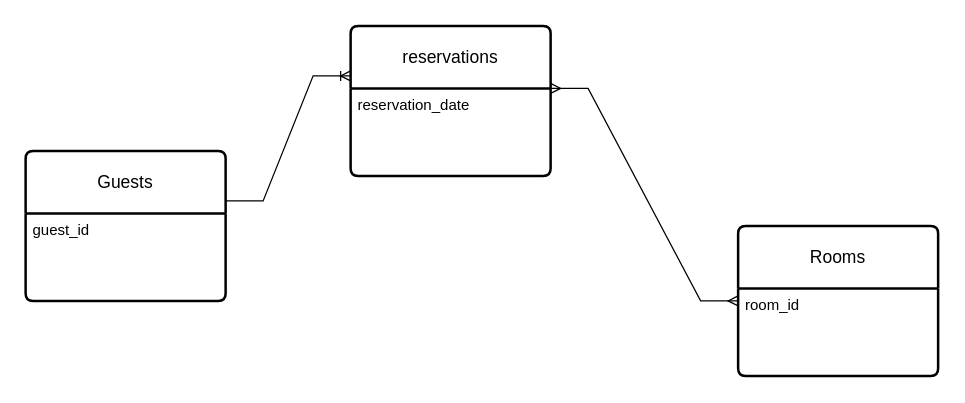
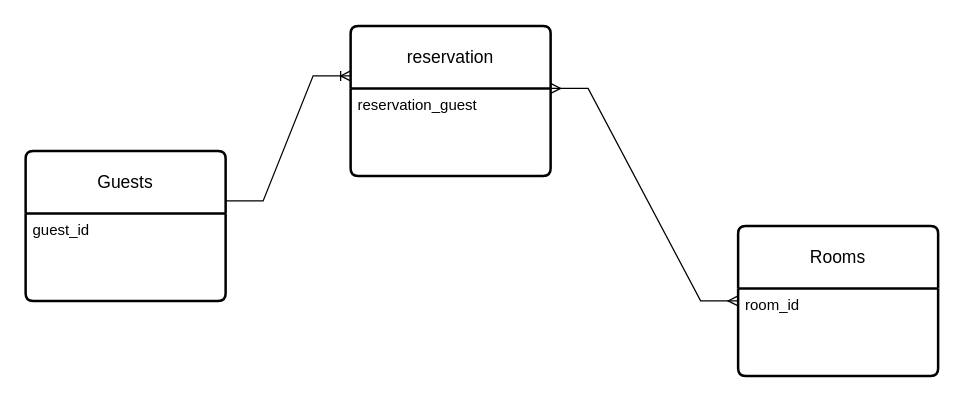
- <mxCell id="2" value="reservations" style="swimlane;childLayout=stackLayout;horizontal=1;startSize=50;horizontalStack=0;rounded=1;fontSize=14;fontStyle=0;strokeWidth=2;resizeParent=0;resizeLast=1;shadow=0;dashed=0;align=center;arcSize=4;whiteSpace=wrap;html=1;" vertex="1" parent="1"><mxGeometry x="280" y="20" width="160" height="120" as="geometry" /></mxCell>
+ <mxCell id="2" value="reservation" style="swimlane;childLayout=stackLayout;horizontal=1;startSize=50;horizontalStack=0;rounded=1;fontSize=14;fontStyle=0;strokeWidth=2;resizeParent=0;resizeLast=1;shadow=0;dashed=0;align=center;arcSize=4;whiteSpace=wrap;html=1;" vertex="1" parent="1"><mxGeometry x="280" y="20" width="160" height="120" as="geometry" /></mxCell>
- <mxCell id="3" value="reservation_date&lt;div&gt;&lt;br&gt;&lt;/div&gt;" style="align=left;strokeColor=none;fillColor=none;spacingLeft=4;fontSize=12;verticalAlign=top;resizable=0;rotatable=0;part=1;html=1;" vertex="1" parent="2"><mxGeometry y="50" width="160" height="70" as="geometry" /></mxCell>
+ <mxCell id="3" value="reservation_guest&lt;div&gt;&lt;br&gt;&lt;/div&gt;" style="align=left;strokeColor=none;fillColor=none;spacingLeft=4;fontSize=12;verticalAlign=top;resizable=0;rotatable=0;part=1;html=1;" vertex="1" parent="2"><mxGeometry y="50" width="160" height="70" as="geometry" /></mxCell>
